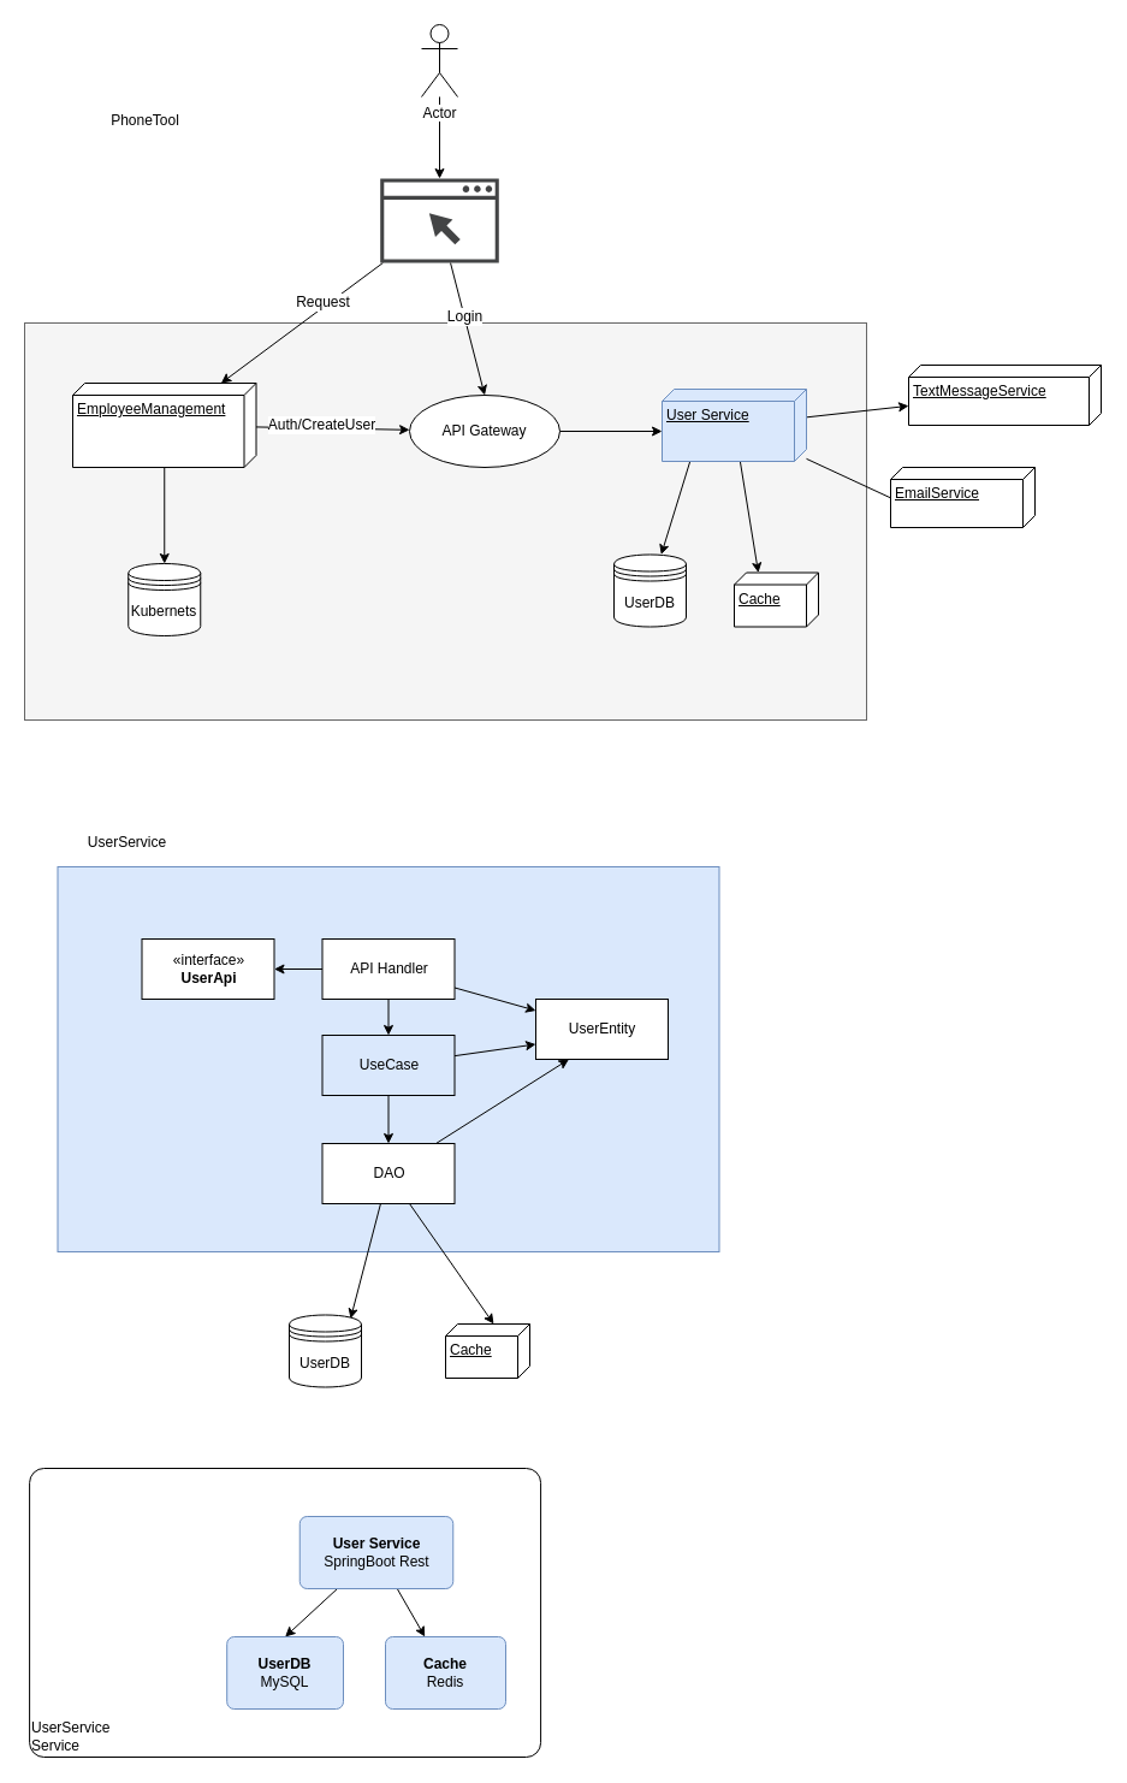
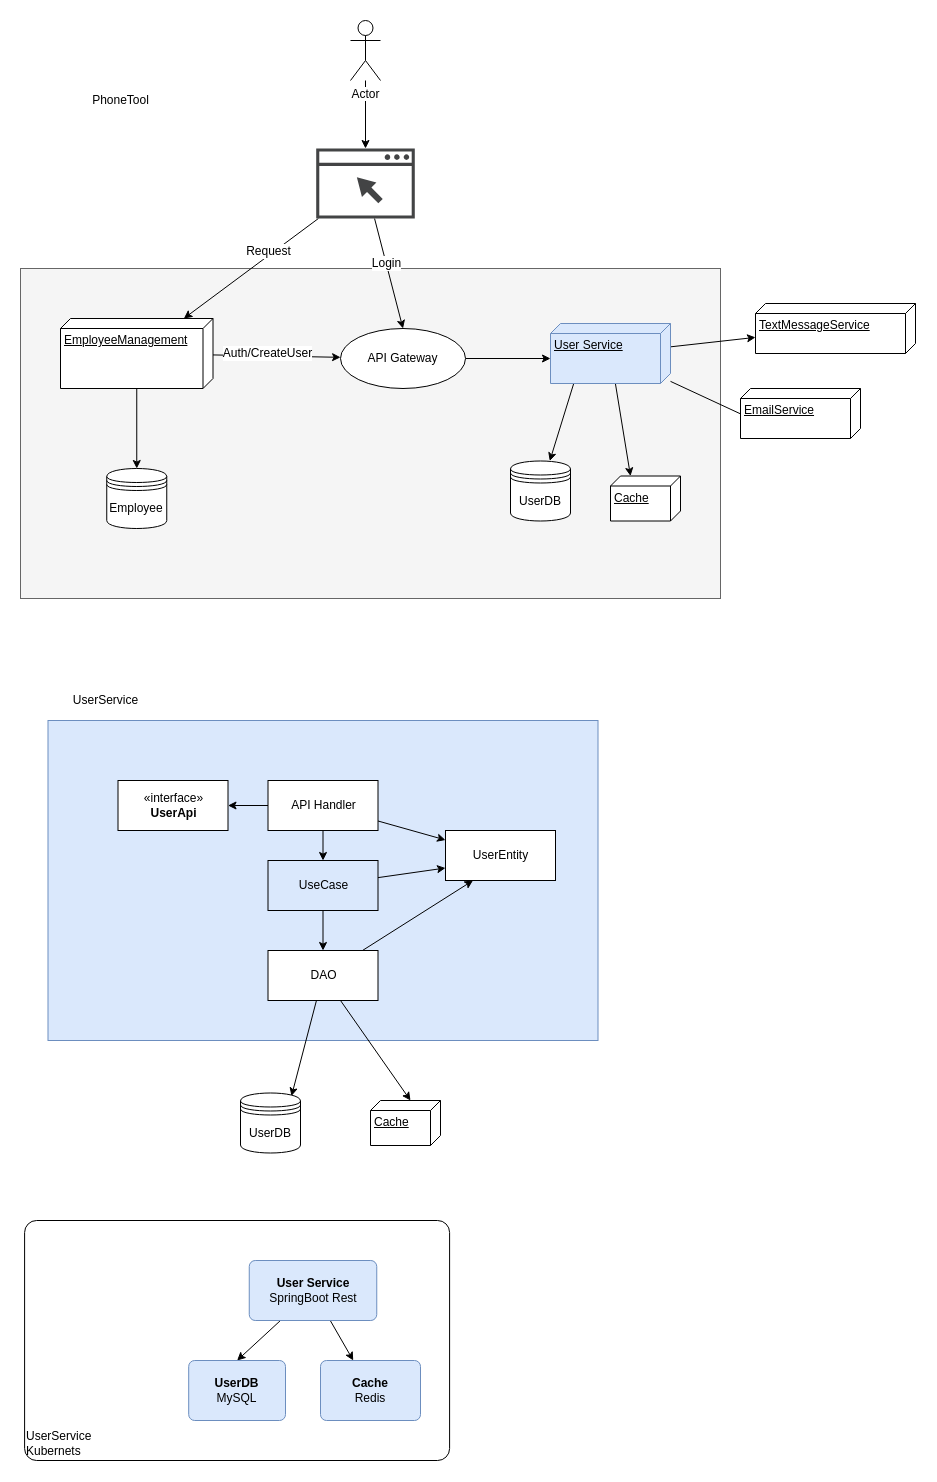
- <mxCell id="12" value="Kubernets" style="shape=datastore;whiteSpace=wrap;html=1;" parent="1" vertex="1"><mxGeometry x="106.25" y="468" width="60" height="60" as="geometry" /></mxCell>
+ <mxCell id="12" value="Employee" style="shape=datastore;whiteSpace=wrap;html=1;" parent="1" vertex="1"><mxGeometry x="106.25" y="468" width="60" height="60" as="geometry" /></mxCell>
- <mxCell id="44" value="&lt;div style=&quot;text-align: left&quot;&gt;UserService&lt;/div&gt;&lt;div style=&quot;text-align: left&quot;&gt;Service&lt;/div&gt;" style="rounded=1;whiteSpace=wrap;html=1;labelBackgroundColor=none;fillColor=#ffffff;fontColor=#000000;align=left;arcSize=5;strokeColor=#000000;verticalAlign=bottom;points=[[0.25,0,0],[0.5,0,0],[0.75,0,0],[1,0.25,0],[1,0.5,0],[1,0.75,0],[0.75,1,0],[0.5,1,0],[0.25,1,0],[0,0.75,0],[0,0.5,0],[0,0.25,0]];" vertex="1" parent="1"><mxGeometry x="24.1" y="1220" width="425" height="240" as="geometry" /></mxCell>
+ <mxCell id="44" value="&lt;div style=&quot;text-align: left&quot;&gt;UserService&lt;/div&gt;&lt;div style=&quot;text-align: left&quot;&gt;Kubernets&lt;/div&gt;" style="rounded=1;whiteSpace=wrap;html=1;labelBackgroundColor=none;fillColor=#ffffff;fontColor=#000000;align=left;arcSize=5;strokeColor=#000000;verticalAlign=bottom;points=[[0.25,0,0],[0.5,0,0],[0.75,0,0],[1,0.25,0],[1,0.5,0],[1,0.75,0],[0.75,1,0],[0.5,1,0],[0.25,1,0],[0,0.75,0],[0,0.5,0],[0,0.25,0]];" vertex="1" parent="1"><mxGeometry x="24.1" y="1220" width="425" height="240" as="geometry" /></mxCell>
